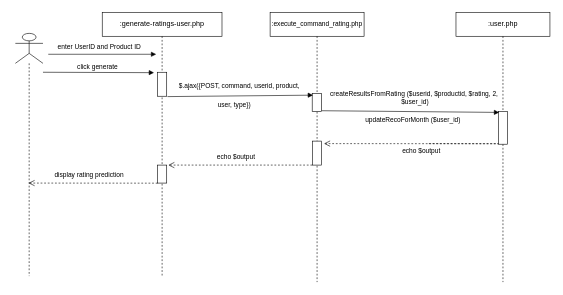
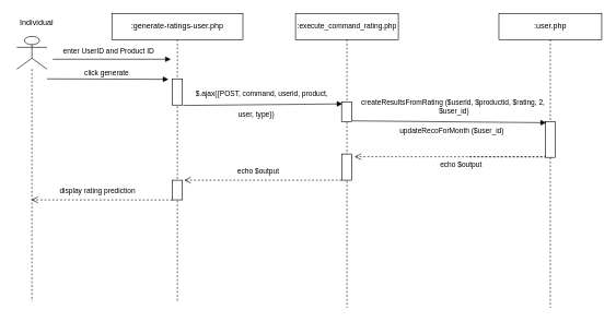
+ <mxCell id="5" value="Individual" style="text;html=1;align=center;verticalAlign=middle;resizable=1;points=[];autosize=1;strokeColor=none;fillColor=none;container=0;movable=1;rotatable=1;deletable=1;editable=1;connectable=1;locked=0;" parent="1" vertex="1"><mxGeometry x="20.1" y="20" width="70" height="30" as="geometry" /></mxCell>
